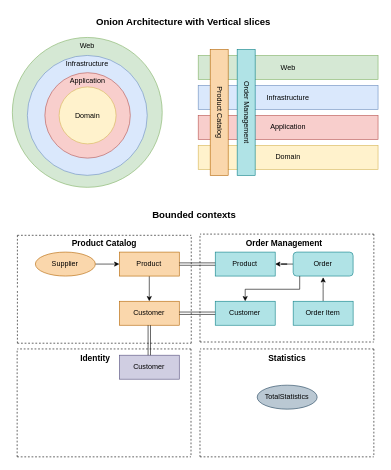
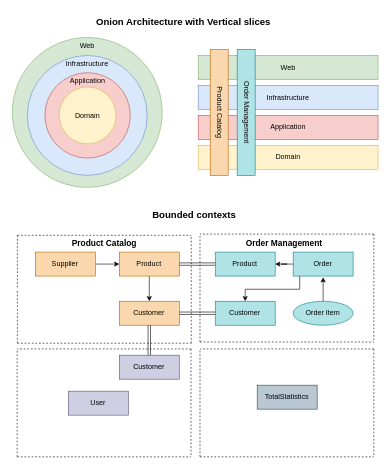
- <mxCell id="18" value="Supplier" style="ellipse;whiteSpace=wrap;html=1;verticalAlign=middle;fillColor=#fad7ac;strokeColor=#b46504;" parent="14" vertex="1"><mxGeometry x="30.42" y="78" width="100" height="40" as="geometry" /></mxCell>
+ <mxCell id="18" value="Supplier" style="rounded=0;whiteSpace=wrap;html=1;verticalAlign=middle;fillColor=#fad7ac;strokeColor=#b46504;" parent="14" vertex="1"><mxGeometry x="30.42" y="78" width="100" height="40" as="geometry" /></mxCell>
- <mxCell id="22" value="Order" style="whiteSpace=wrap;html=1;verticalAlign=middle;fillColor=#b0e3e6;strokeColor=#0e8088;rounded=1;" parent="14" vertex="1"><mxGeometry x="460.42" y="78" width="100" height="40" as="geometry" /></mxCell>
+ <mxCell id="22" value="Order" style="rounded=0;whiteSpace=wrap;html=1;verticalAlign=middle;fillColor=#b0e3e6;strokeColor=#0e8088;" parent="14" vertex="1"><mxGeometry x="460.42" y="78" width="100" height="40" as="geometry" /></mxCell>
- <mxCell id="20" value="Order Item" style="rounded=0;whiteSpace=wrap;html=1;verticalAlign=middle;fillColor=#b0e3e6;strokeColor=#0e8088;" parent="14" vertex="1"><mxGeometry x="460.42" y="160" width="100" height="40" as="geometry" /></mxCell>
+ <mxCell id="20" value="Order Item" style="ellipse;whiteSpace=wrap;html=1;verticalAlign=middle;fillColor=#b0e3e6;strokeColor=#0e8088;" parent="14" vertex="1"><mxGeometry x="460.42" y="160" width="100" height="40" as="geometry" /></mxCell>
- <mxCell id="50" value="Identity" style="text;html=1;align=center;verticalAlign=middle;resizable=0;points=[];autosize=1;strokeColor=none;fillColor=none;fontStyle=1;fontSize=14;" parent="14" vertex="1"><mxGeometry x="95.42" y="240" width="70" height="30" as="geometry" /></mxCell>
- <mxCell id="48" value="Statistics" style="text;html=1;align=center;verticalAlign=middle;resizable=0;points=[];autosize=1;strokeColor=none;fillColor=none;fontStyle=1;fontSize=14;" parent="14" vertex="1"><mxGeometry x="410.42" y="240" width="80" height="30" as="geometry" /></mxCell>
- <mxCell id="24" value="TotalStatistics" style="ellipse;whiteSpace=wrap;html=1;verticalAlign=middle;fillColor=#bac8d3;strokeColor=#23445d;" parent="14" vertex="1"><mxGeometry x="400.42" y="300" width="100" height="40" as="geometry" /></mxCell>
+ <mxCell id="24" value="TotalStatistics" style="rounded=0;whiteSpace=wrap;html=1;verticalAlign=middle;fillColor=#bac8d3;strokeColor=#23445d;" parent="14" vertex="1"><mxGeometry x="400.42" y="300" width="100" height="40" as="geometry" /></mxCell>
+ <mxCell id="51" value="User" style="rounded=0;whiteSpace=wrap;html=1;verticalAlign=middle;fillColor=#d0cee2;strokeColor=#56517e;" parent="14" vertex="1"><mxGeometry x="85.42" y="310" width="100" height="40" as="geometry" /></mxCell>
